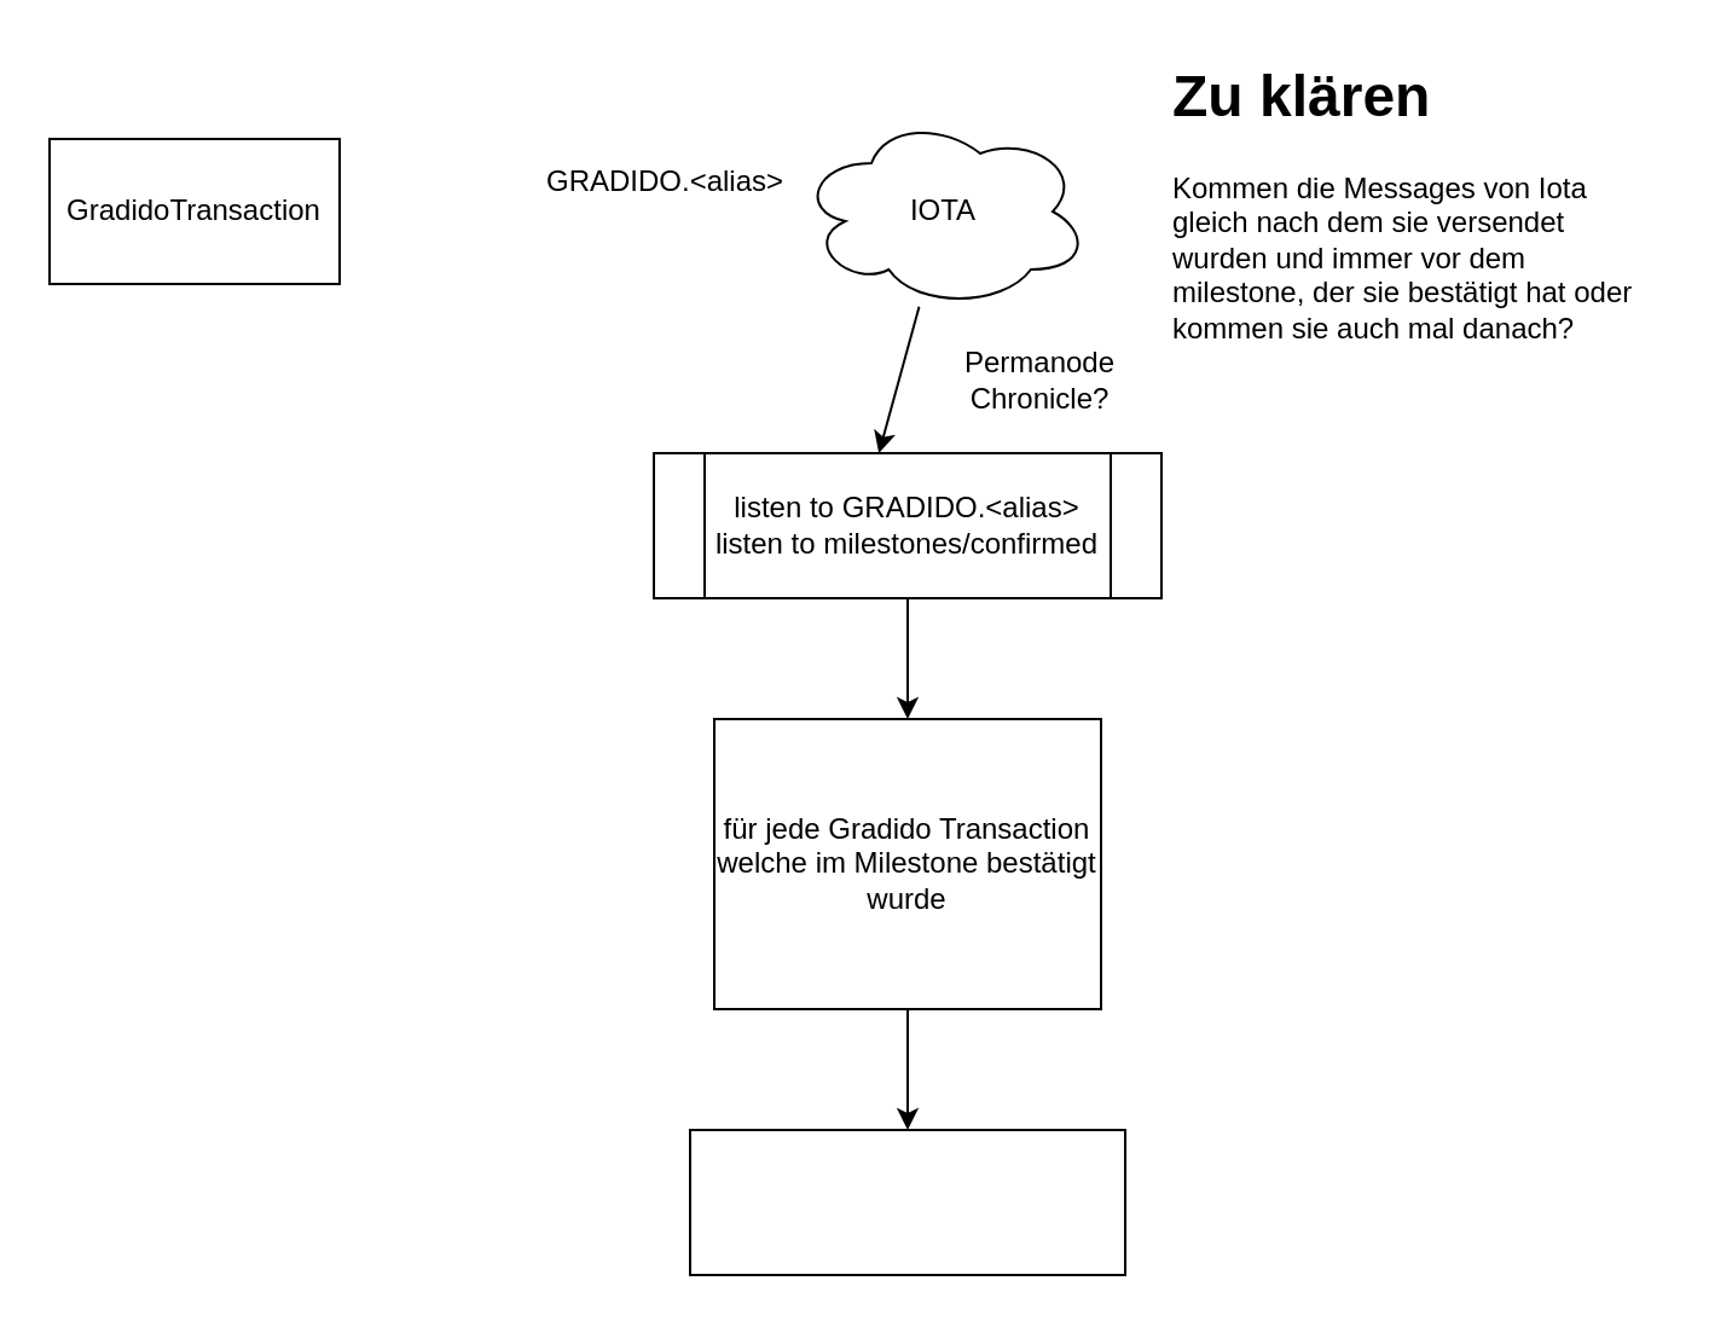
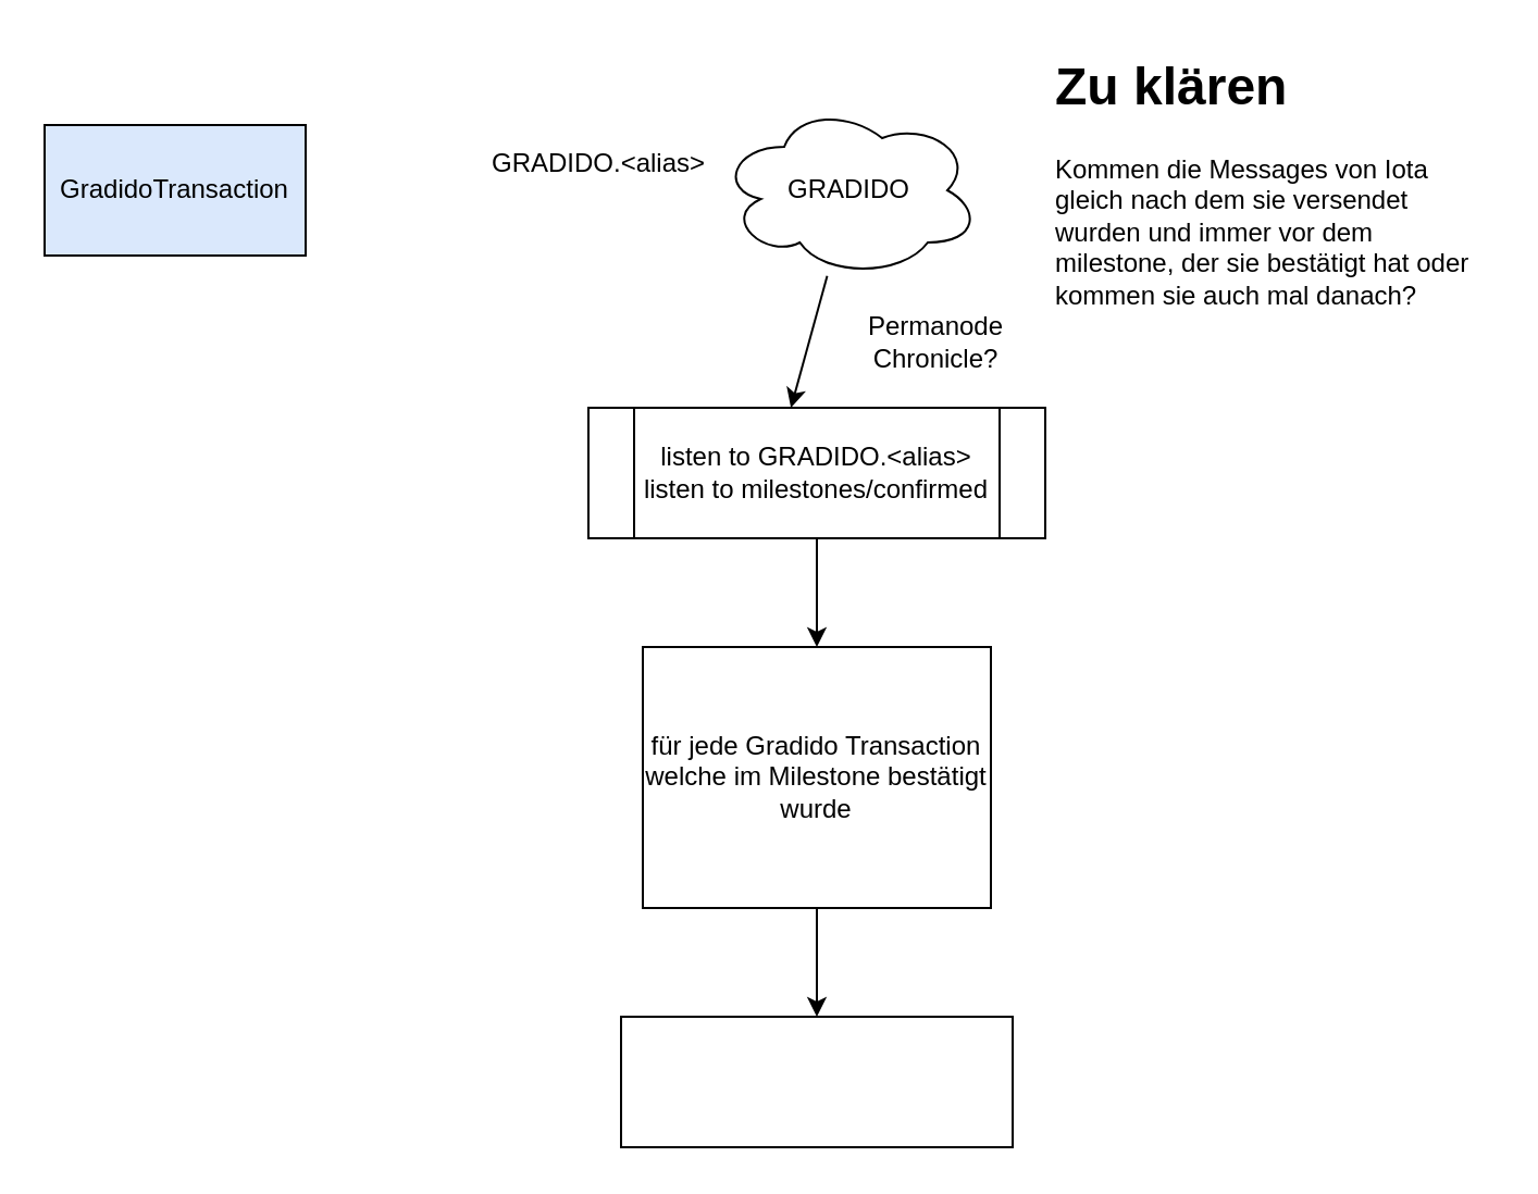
- <mxCell id="3" value="GradidoTransaction" style="rounded=0;whiteSpace=wrap;html=1;" parent="1" vertex="1"><mxGeometry x="20" y="57" width="120" height="60" as="geometry" /></mxCell>
+ <mxCell id="3" value="GradidoTransaction" style="rounded=0;whiteSpace=wrap;html=1;fillColor=#dae8fc;" parent="1" vertex="1"><mxGeometry x="20" y="57" width="120" height="60" as="geometry" /></mxCell>
- <mxCell id="2" value="IOTA" style="ellipse;shape=cloud;whiteSpace=wrap;html=1;" parent="1" vertex="1"><mxGeometry x="330" y="47" width="120" height="80" as="geometry" /></mxCell>
+ <mxCell id="2" value="GRADIDO" style="ellipse;shape=cloud;whiteSpace=wrap;html=1;" parent="1" vertex="1"><mxGeometry x="330" y="47" width="120" height="80" as="geometry" /></mxCell>
